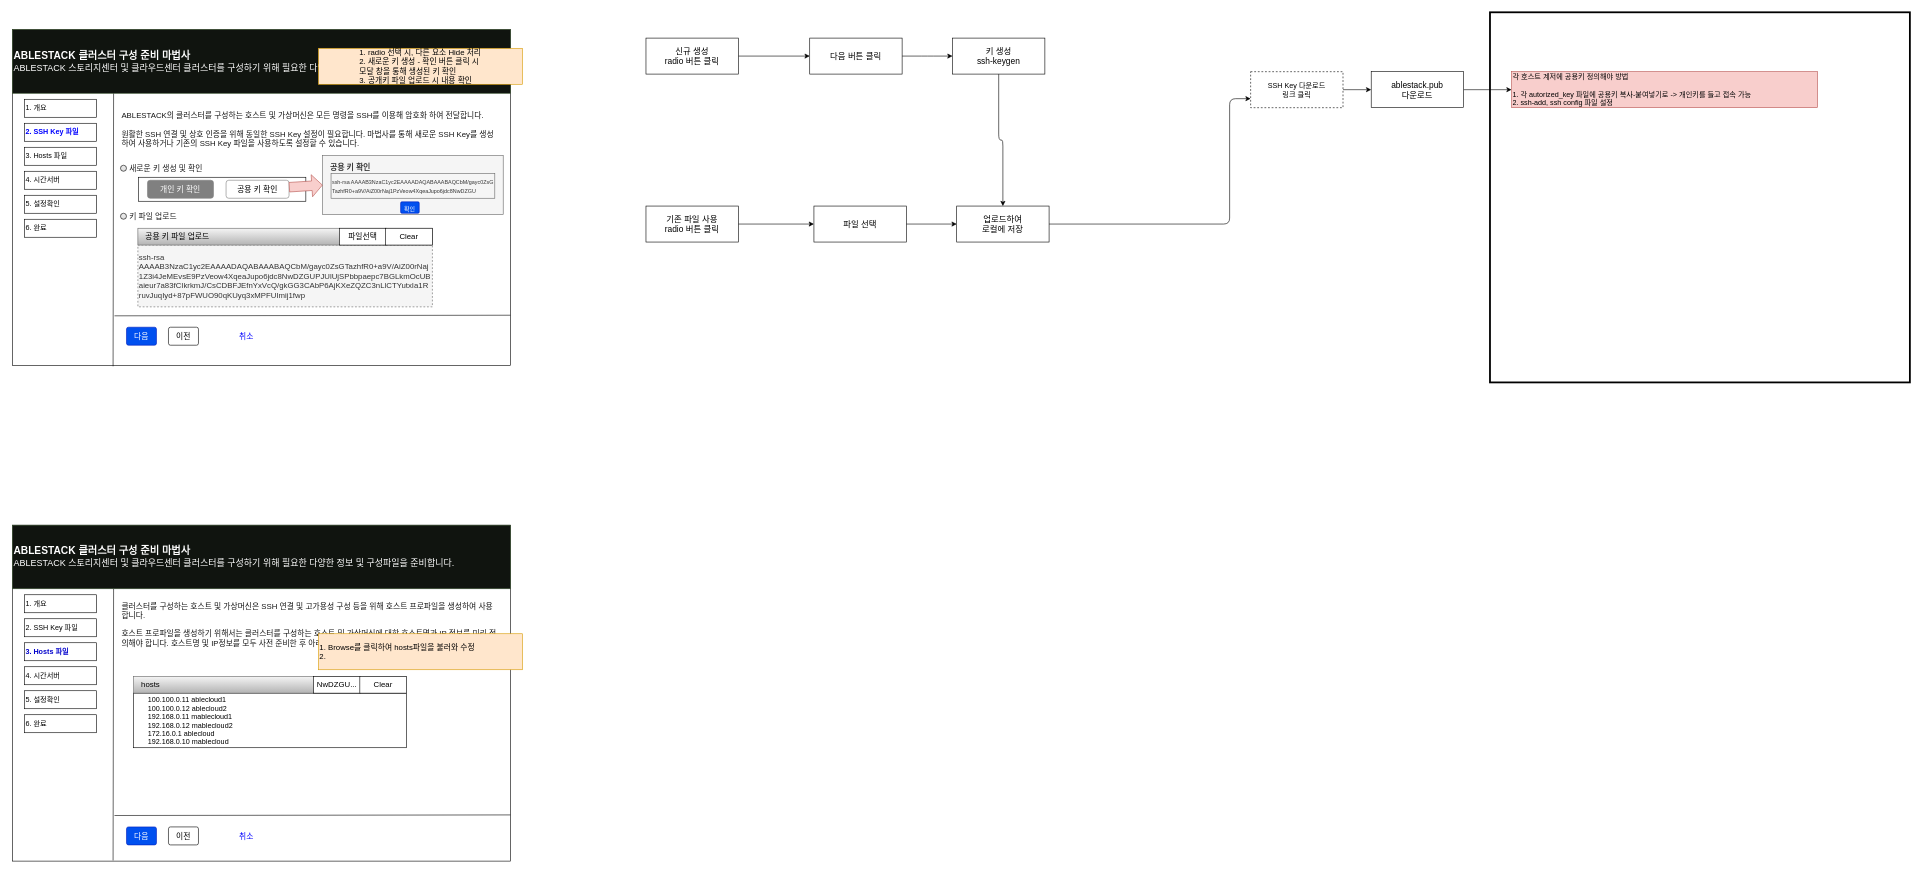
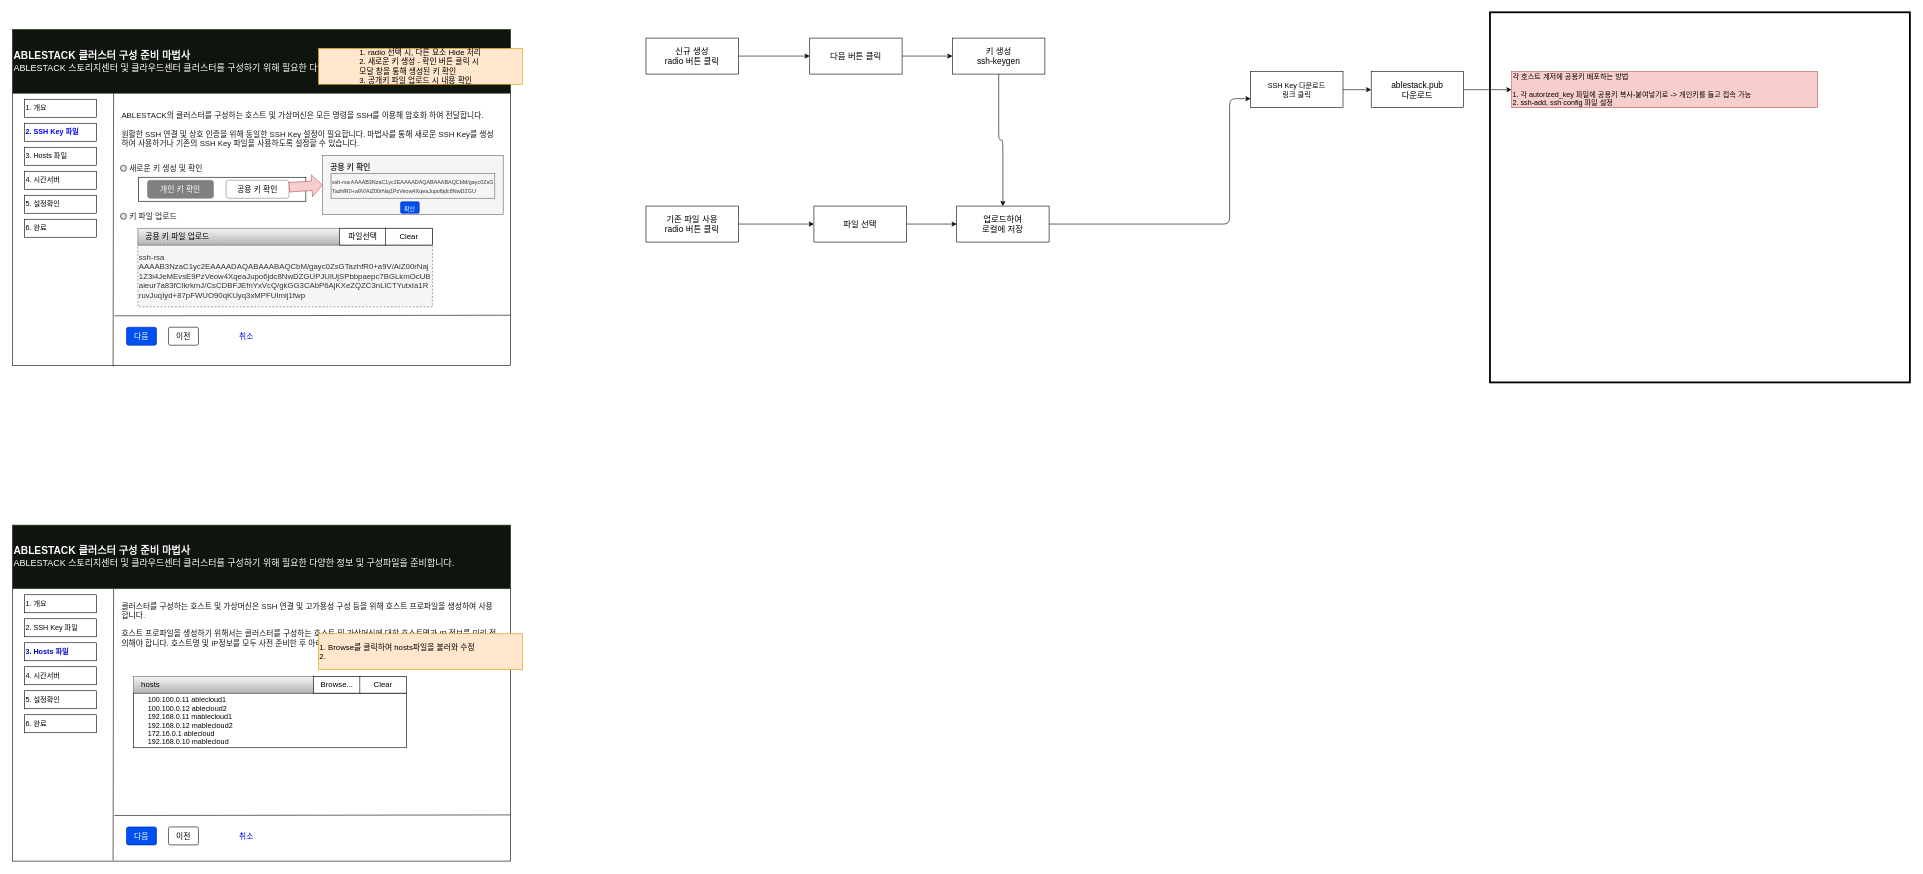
- <mxCell id="62" value="SSH Key 다운로드&lt;br&gt;링크 클릭" style="rounded=0;whiteSpace=wrap;html=1;align=center;dashed=1;" parent="1" vertex="1"><mxGeometry x="2084" y="119" width="154" height="60" as="geometry" /></mxCell>
+ <mxCell id="62" value="SSH Key 다운로드&lt;br&gt;링크 클릭" style="rounded=0;whiteSpace=wrap;html=1;align=center;" parent="1" vertex="1"><mxGeometry x="2084" y="119" width="154" height="60" as="geometry" /></mxCell>
- <mxCell id="66" value="각 호스트 계저에 공용키 정의해야 방법&lt;br&gt;&lt;br&gt;1. 각 autorized_key 파일에 공용키&amp;nbsp;&lt;span&gt;복사-붙여넣기로 -&amp;gt; 개인키를 들고 접속 가능&amp;nbsp;&lt;br&gt;2. ssh-add, ssh config 파일 설정&lt;br&gt;&lt;/span&gt;" style="rounded=0;whiteSpace=wrap;html=1;align=left;fillColor=#f8cecc;strokeColor=#b85450;" vertex="1" parent="1"><mxGeometry x="2519" y="119" width="510" height="60" as="geometry" /></mxCell>
+ <mxCell id="66" value="각 호스트 계저에 공용키 배포하는 방법&lt;br&gt;&lt;br&gt;1. 각 autorized_key 파일에 공용키&amp;nbsp;&lt;span&gt;복사-붙여넣기로 -&amp;gt; 개인키를 들고 접속 가능&amp;nbsp;&lt;br&gt;2. ssh-add, ssh config 파일 설정&lt;br&gt;&lt;/span&gt;" style="rounded=0;whiteSpace=wrap;html=1;align=left;fillColor=#f8cecc;strokeColor=#b85450;" vertex="1" parent="1"><mxGeometry x="2519" y="119" width="510" height="60" as="geometry" /></mxCell>
- <mxCell id="38" value="&lt;font color=&quot;#000000&quot;&gt;NwDZGU...&lt;/font&gt;" style="rounded=0;whiteSpace=wrap;html=1;labelBackgroundColor=none;strokeColor=#000000;fillColor=#FFFFFF;fontSize=13;fontColor=#0000CC;align=center;" parent="1" vertex="1"><mxGeometry x="522" y="1127" width="78" height="28" as="geometry" /></mxCell>
+ <mxCell id="38" value="&lt;font color=&quot;#000000&quot;&gt;Browse...&lt;/font&gt;" style="rounded=0;whiteSpace=wrap;html=1;labelBackgroundColor=none;strokeColor=#000000;fillColor=#FFFFFF;fontSize=13;fontColor=#0000CC;align=center;" parent="1" vertex="1"><mxGeometry x="522" y="1127" width="78" height="28" as="geometry" /></mxCell>
